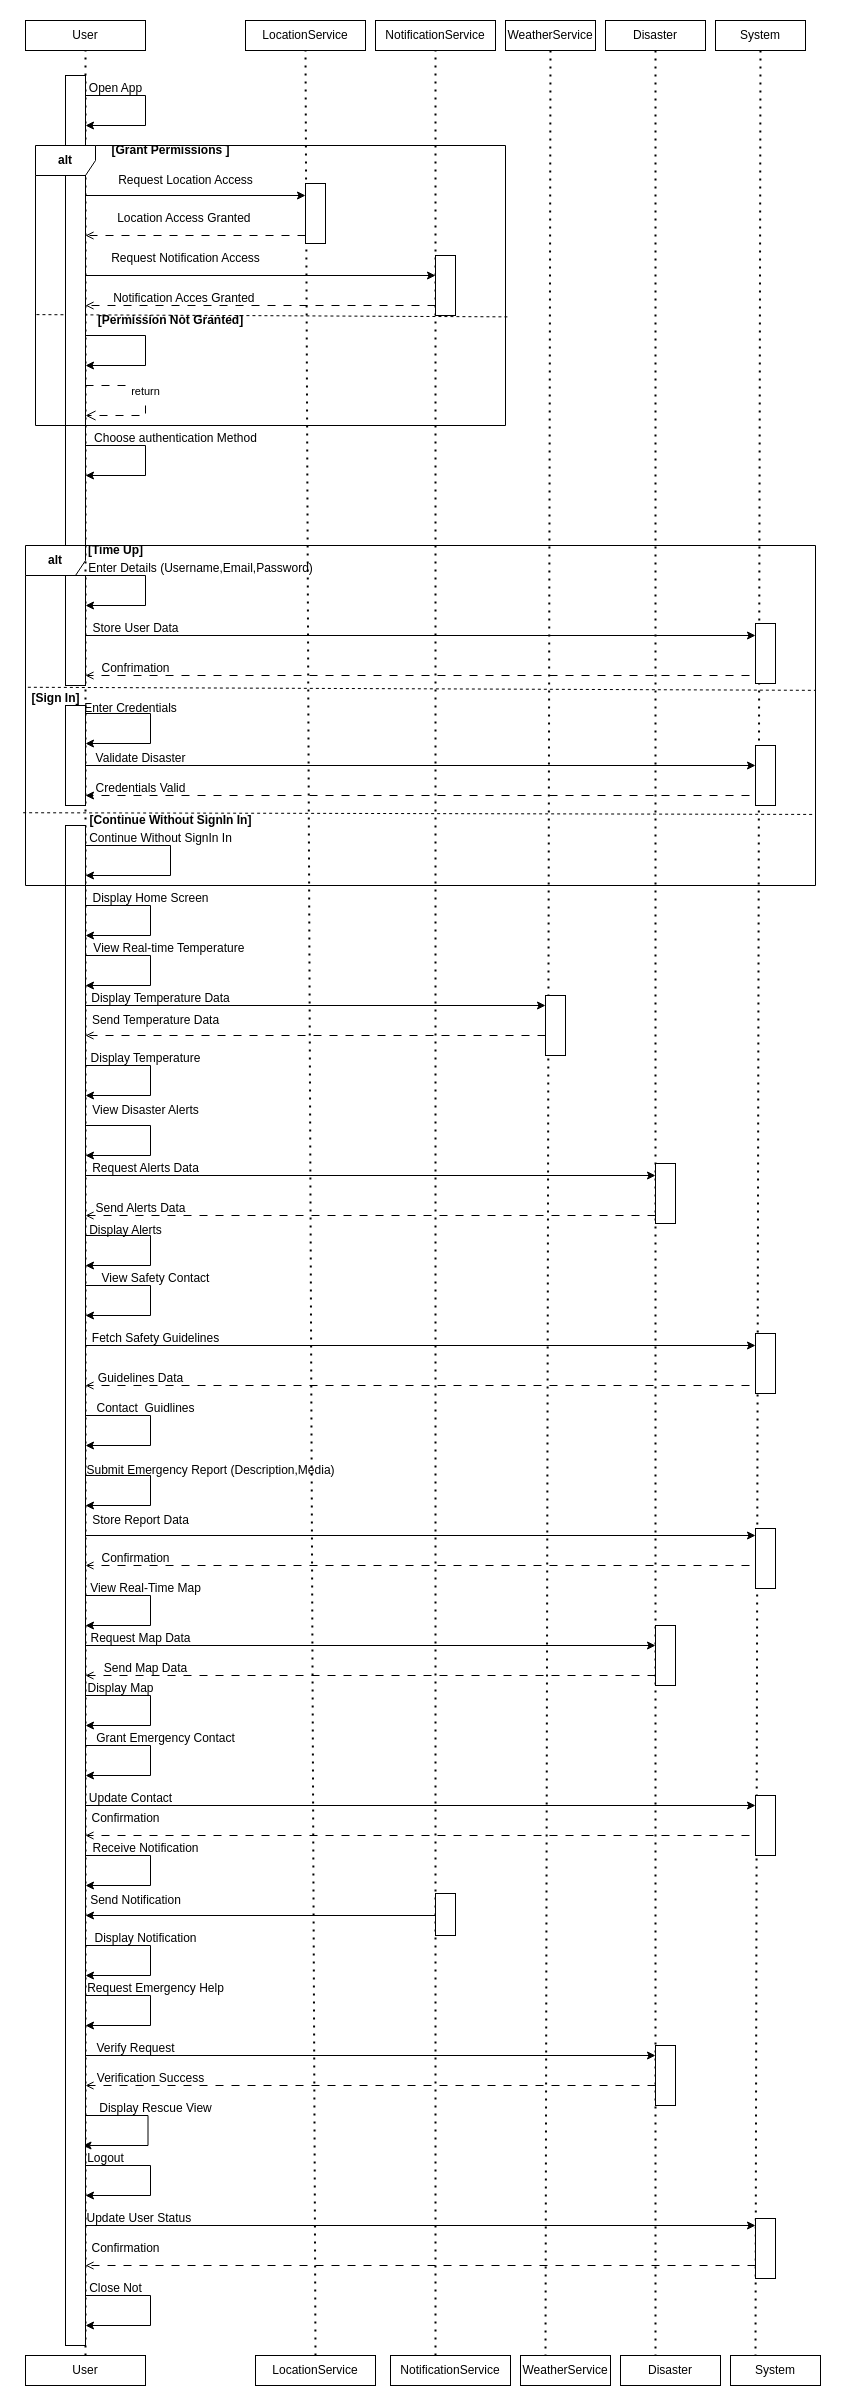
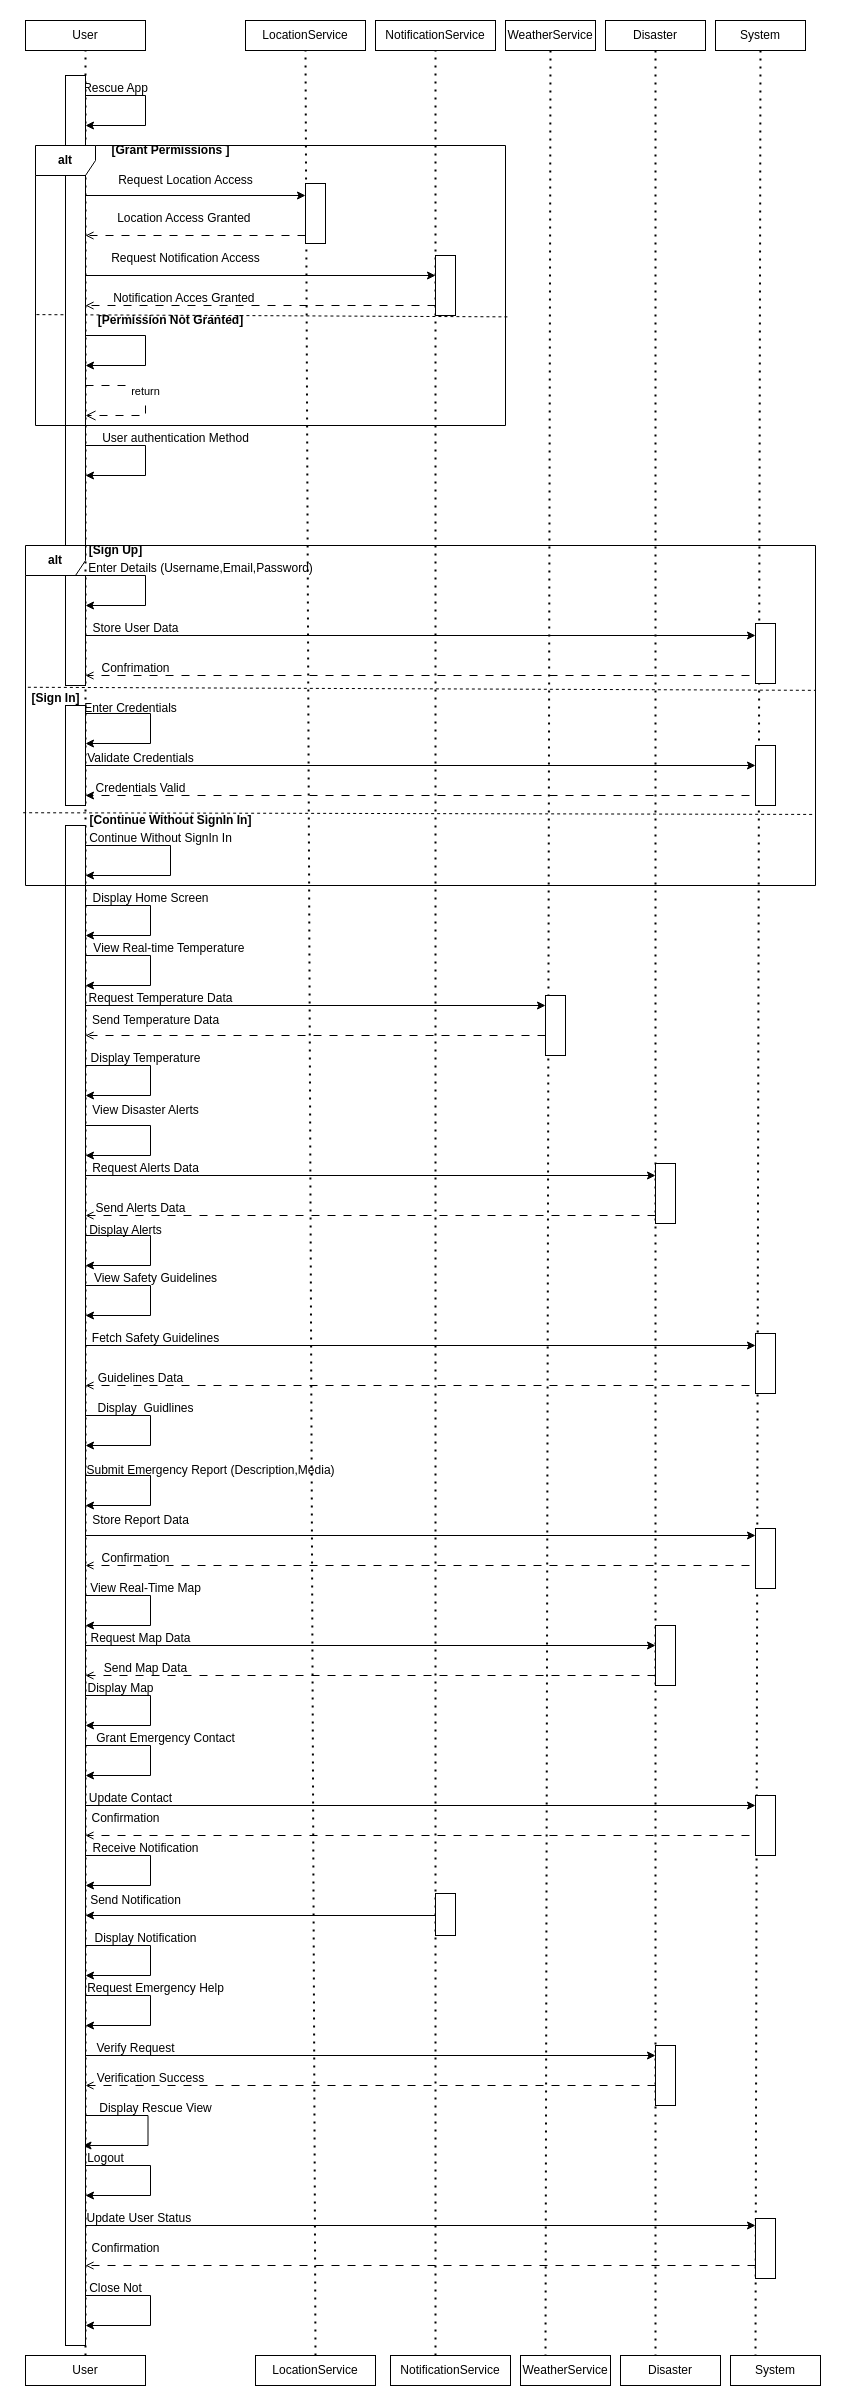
- <mxCell id="125" value="Open App" style="text;html=1;align=center;verticalAlign=middle;resizable=0;points=[];autosize=1;strokeColor=none;fillColor=none;" parent="1" vertex="1"><mxGeometry x="75" y="73" width="80" height="30" as="geometry" /></mxCell>
+ <mxCell id="125" value="Rescue App" style="text;html=1;align=center;verticalAlign=middle;resizable=0;points=[];autosize=1;strokeColor=none;fillColor=none;" parent="1" vertex="1"><mxGeometry x="75" y="73" width="80" height="30" as="geometry" /></mxCell>
- <mxCell id="29" value="Choose authentication Method" style="text;html=1;align=center;verticalAlign=middle;resizable=0;points=[];autosize=1;strokeColor=none;fillColor=none;" parent="1" vertex="1"><mxGeometry x="80" y="423" width="190" height="30" as="geometry" /></mxCell>
+ <mxCell id="29" value="User authentication Method" style="text;html=1;align=center;verticalAlign=middle;resizable=0;points=[];autosize=1;strokeColor=none;fillColor=none;" parent="1" vertex="1"><mxGeometry x="80" y="423" width="190" height="30" as="geometry" /></mxCell>
- <mxCell id="39" value="&lt;b&gt;[Time Up]&lt;/b&gt;" style="text;html=1;align=center;verticalAlign=middle;resizable=0;points=[];autosize=1;strokeColor=none;fillColor=none;" parent="1" vertex="1"><mxGeometry x="75" y="535" width="80" height="30" as="geometry" /></mxCell>
+ <mxCell id="39" value="&lt;b&gt;[Sign Up]&lt;/b&gt;" style="text;html=1;align=center;verticalAlign=middle;resizable=0;points=[];autosize=1;strokeColor=none;fillColor=none;" parent="1" vertex="1"><mxGeometry x="75" y="535" width="80" height="30" as="geometry" /></mxCell>
- <mxCell id="45" value="Validate Disaster" style="text;html=1;align=center;verticalAlign=middle;resizable=0;points=[];autosize=1;strokeColor=none;fillColor=none;" parent="1" vertex="1"><mxGeometry x="75" y="743" width="130" height="30" as="geometry" /></mxCell>
+ <mxCell id="45" value="Validate Credentials" style="text;html=1;align=center;verticalAlign=middle;resizable=0;points=[];autosize=1;strokeColor=none;fillColor=none;" parent="1" vertex="1"><mxGeometry x="75" y="743" width="130" height="30" as="geometry" /></mxCell>
- <mxCell id="57" value="Display Temperature Data" style="text;html=1;align=center;verticalAlign=middle;resizable=0;points=[];autosize=1;strokeColor=none;fillColor=none;" parent="1" vertex="1"><mxGeometry x="75" y="983" width="170" height="30" as="geometry" /></mxCell>
+ <mxCell id="57" value="Request Temperature Data" style="text;html=1;align=center;verticalAlign=middle;resizable=0;points=[];autosize=1;strokeColor=none;fillColor=none;" parent="1" vertex="1"><mxGeometry x="75" y="983" width="170" height="30" as="geometry" /></mxCell>
- <mxCell id="77" value="View Safety Contact" style="text;html=1;align=center;verticalAlign=middle;resizable=0;points=[];autosize=1;strokeColor=none;fillColor=none;" parent="1" vertex="1"><mxGeometry x="80" y="1263" width="150" height="30" as="geometry" /></mxCell>
+ <mxCell id="77" value="View Safety Guidelines" style="text;html=1;align=center;verticalAlign=middle;resizable=0;points=[];autosize=1;strokeColor=none;fillColor=none;" parent="1" vertex="1"><mxGeometry x="80" y="1263" width="150" height="30" as="geometry" /></mxCell>
- <mxCell id="80" value="Contact&amp;nbsp; Guidlines" style="text;html=1;align=center;verticalAlign=middle;resizable=0;points=[];autosize=1;strokeColor=none;fillColor=none;" parent="1" vertex="1"><mxGeometry x="85" y="1393" width="120" height="30" as="geometry" /></mxCell>
+ <mxCell id="80" value="Display&amp;nbsp; Guidlines" style="text;html=1;align=center;verticalAlign=middle;resizable=0;points=[];autosize=1;strokeColor=none;fillColor=none;" parent="1" vertex="1"><mxGeometry x="85" y="1393" width="120" height="30" as="geometry" /></mxCell>
